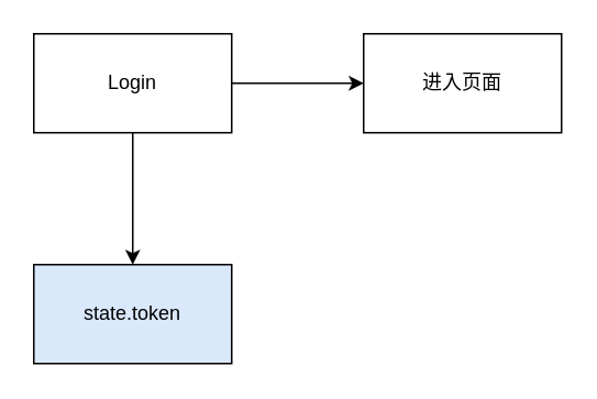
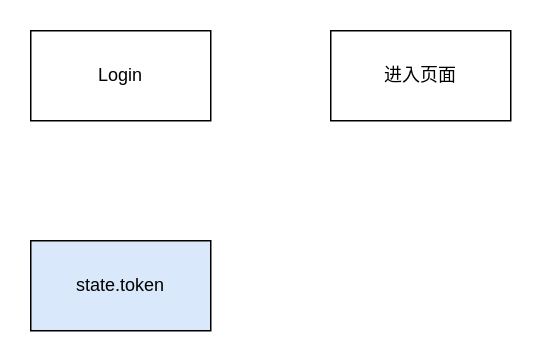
- <mxCell id="3" value="" style="edgeStyle=orthogonalEdgeStyle;rounded=0;orthogonalLoop=1;jettySize=auto;html=1;" parent="1" source="4" target="5" edge="1"><mxGeometry relative="1" as="geometry" /></mxCell>
- <mxCell id="2" value="" style="edgeStyle=orthogonalEdgeStyle;rounded=0;orthogonalLoop=1;jettySize=auto;html=1;" parent="1" source="4" target="6" edge="1"><mxGeometry relative="1" as="geometry" /></mxCell>
